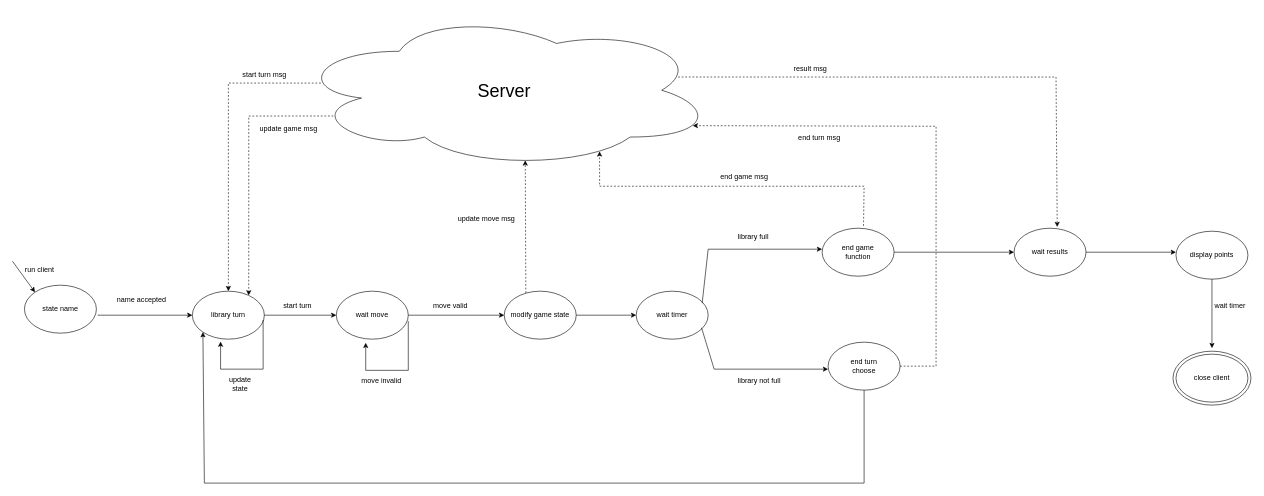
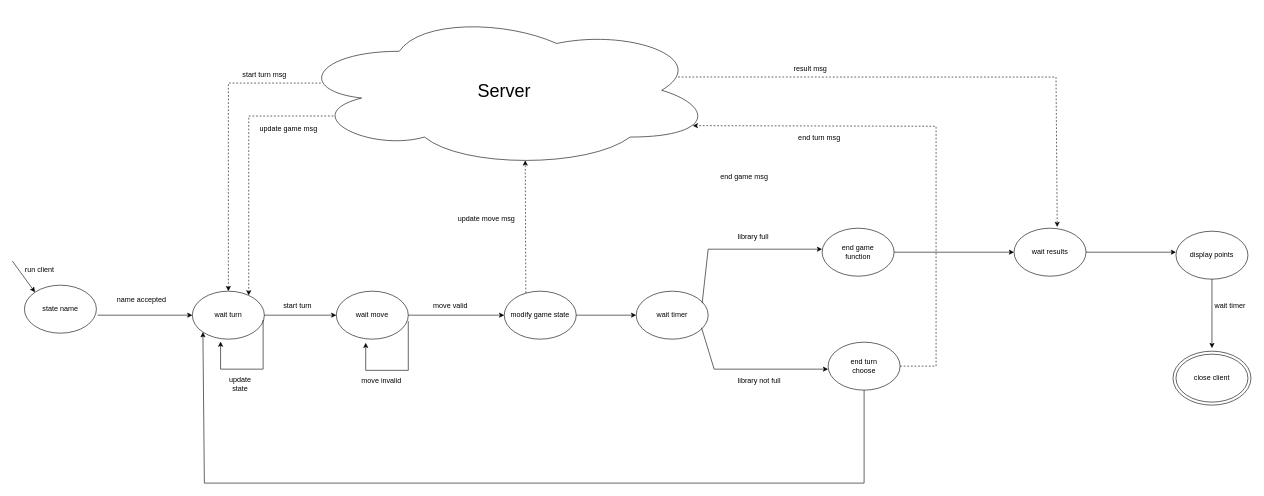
- <mxCell id="41" value="" style="endArrow=classic;html=1;rounded=0;dashed=1;fontSize=12;exitX=0.575;exitY=-0.05;exitDx=0;exitDy=0;entryX=0.727;entryY=0.892;entryDx=0;entryDy=0;entryPerimeter=0;exitPerimeter=0;" edge="1" parent="1" source="25" target="28"><mxGeometry width="50" height="50" relative="1" as="geometry"><mxPoint x="1200" y="430" as="sourcePoint" /><mxPoint x="990" y="320" as="targetPoint" /><Array as="points"><mxPoint x="1440" y="310" /><mxPoint x="999" y="310" /></Array></mxGeometry></mxCell>
- <mxCell id="6" value="library turn" style="ellipse;whiteSpace=wrap;html=1;" vertex="1" parent="1"><mxGeometry x="320" y="485" width="120" height="80" as="geometry" /></mxCell>
+ <mxCell id="6" value="wait turn" style="ellipse;whiteSpace=wrap;html=1;" vertex="1" parent="1"><mxGeometry x="320" y="485" width="120" height="80" as="geometry" /></mxCell>
